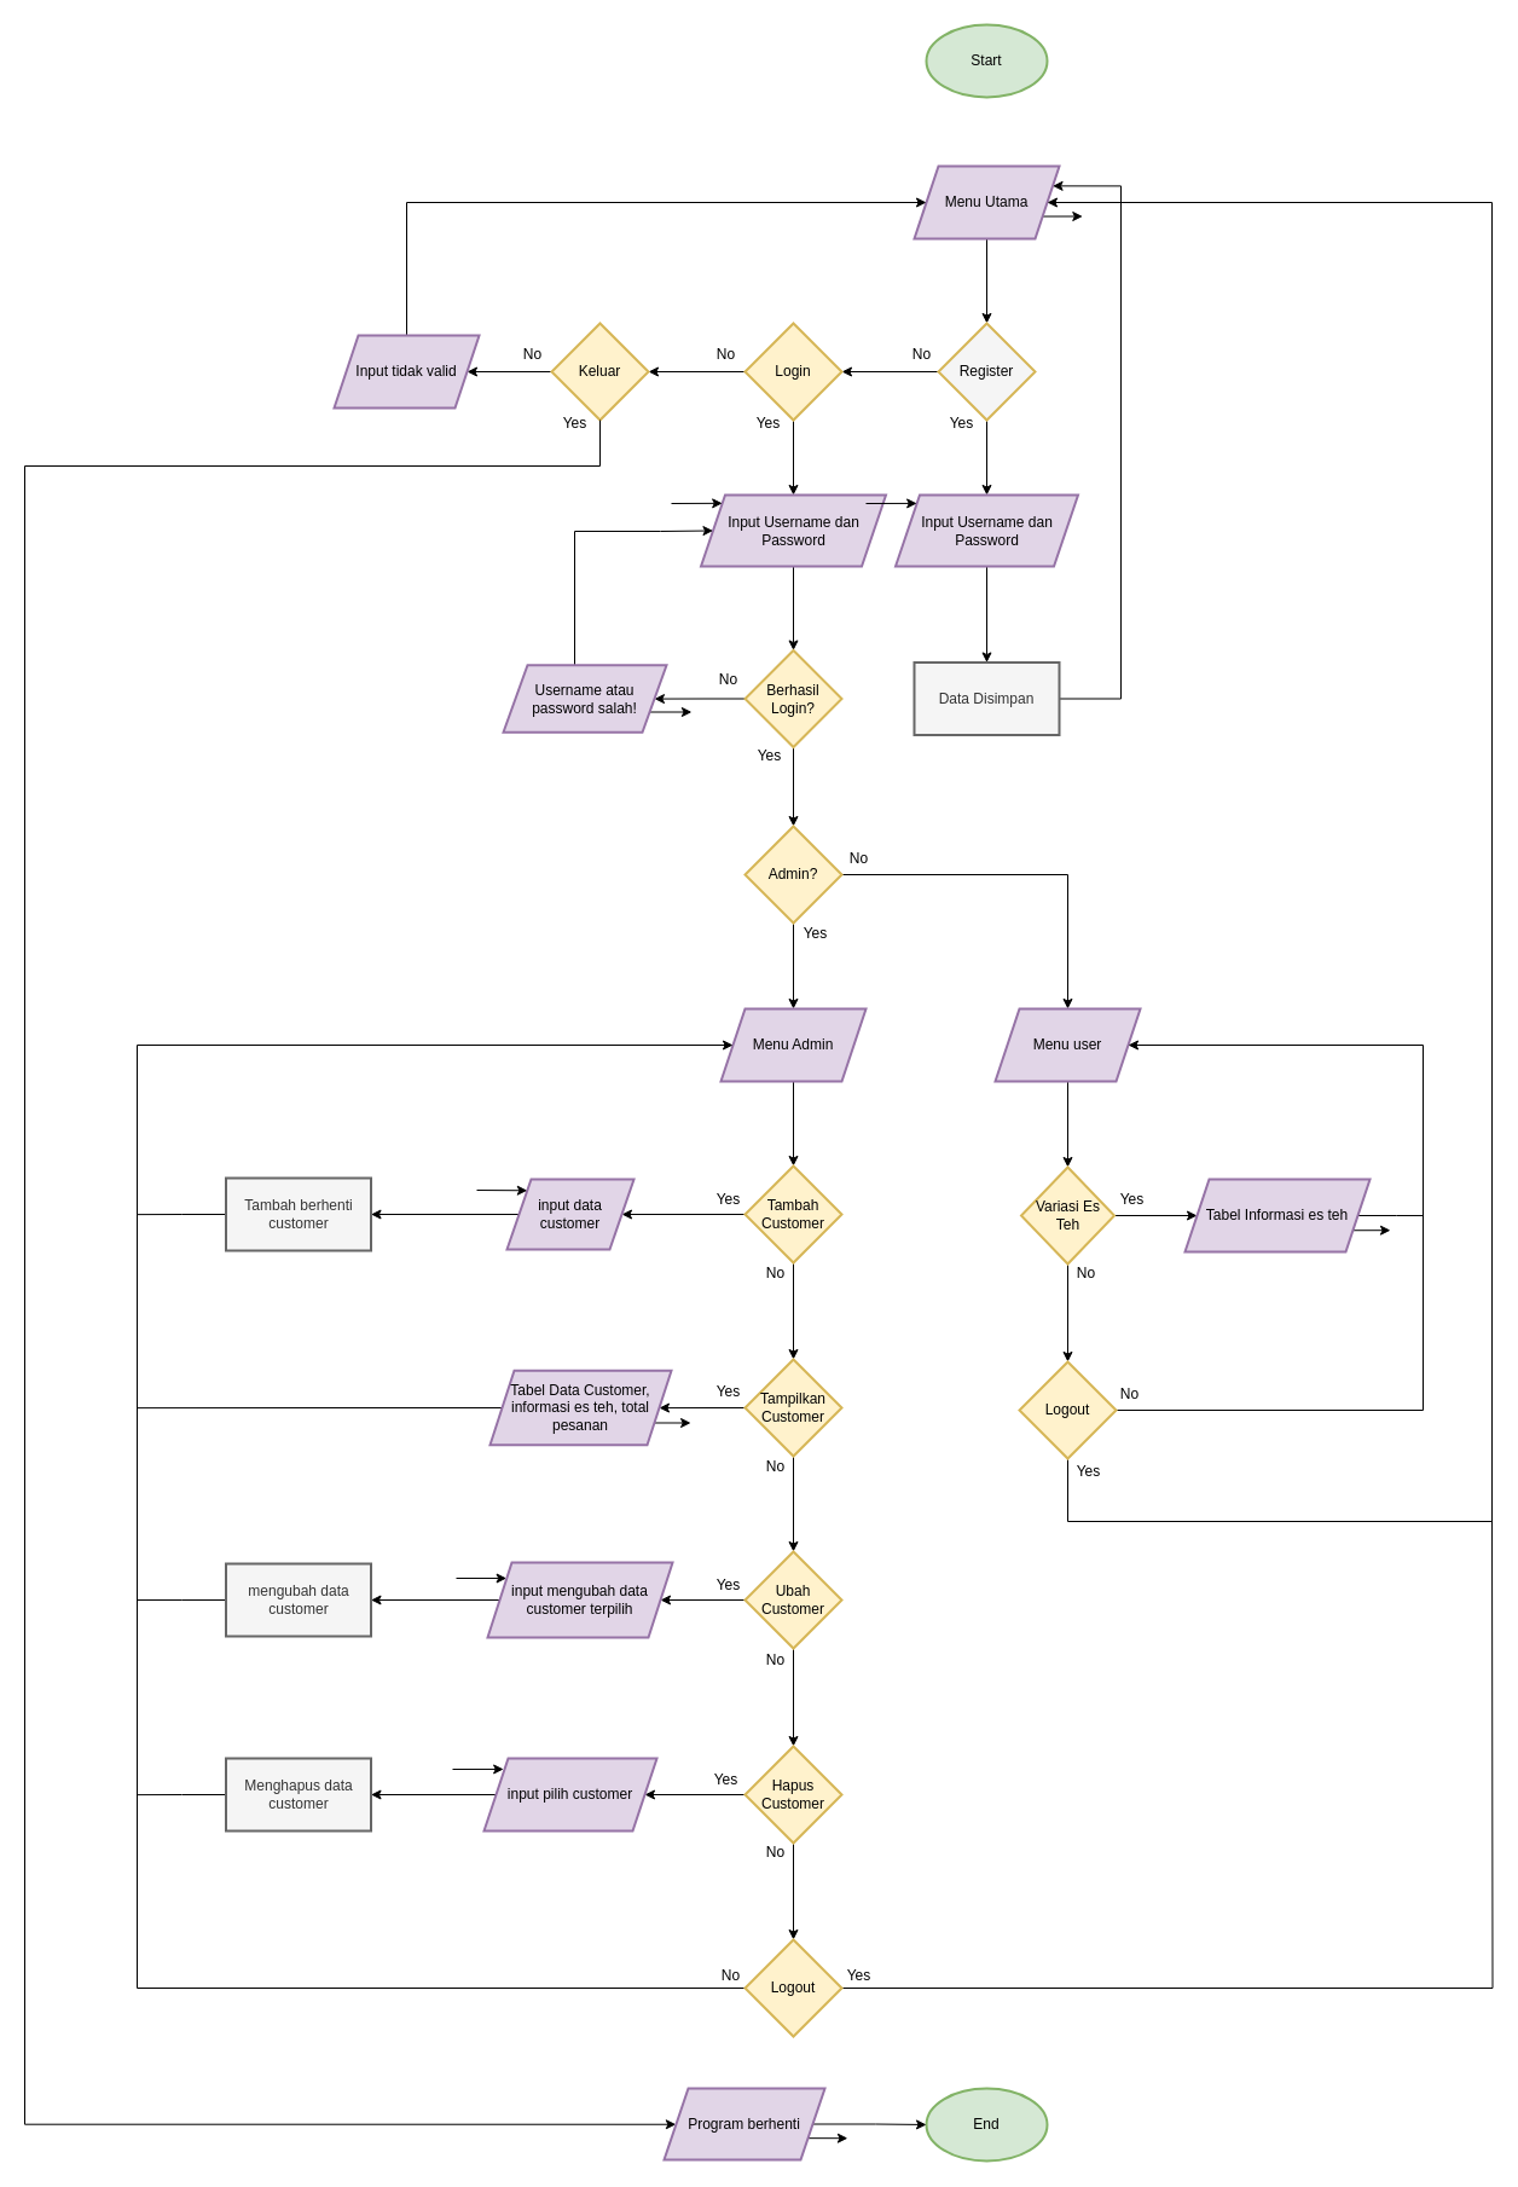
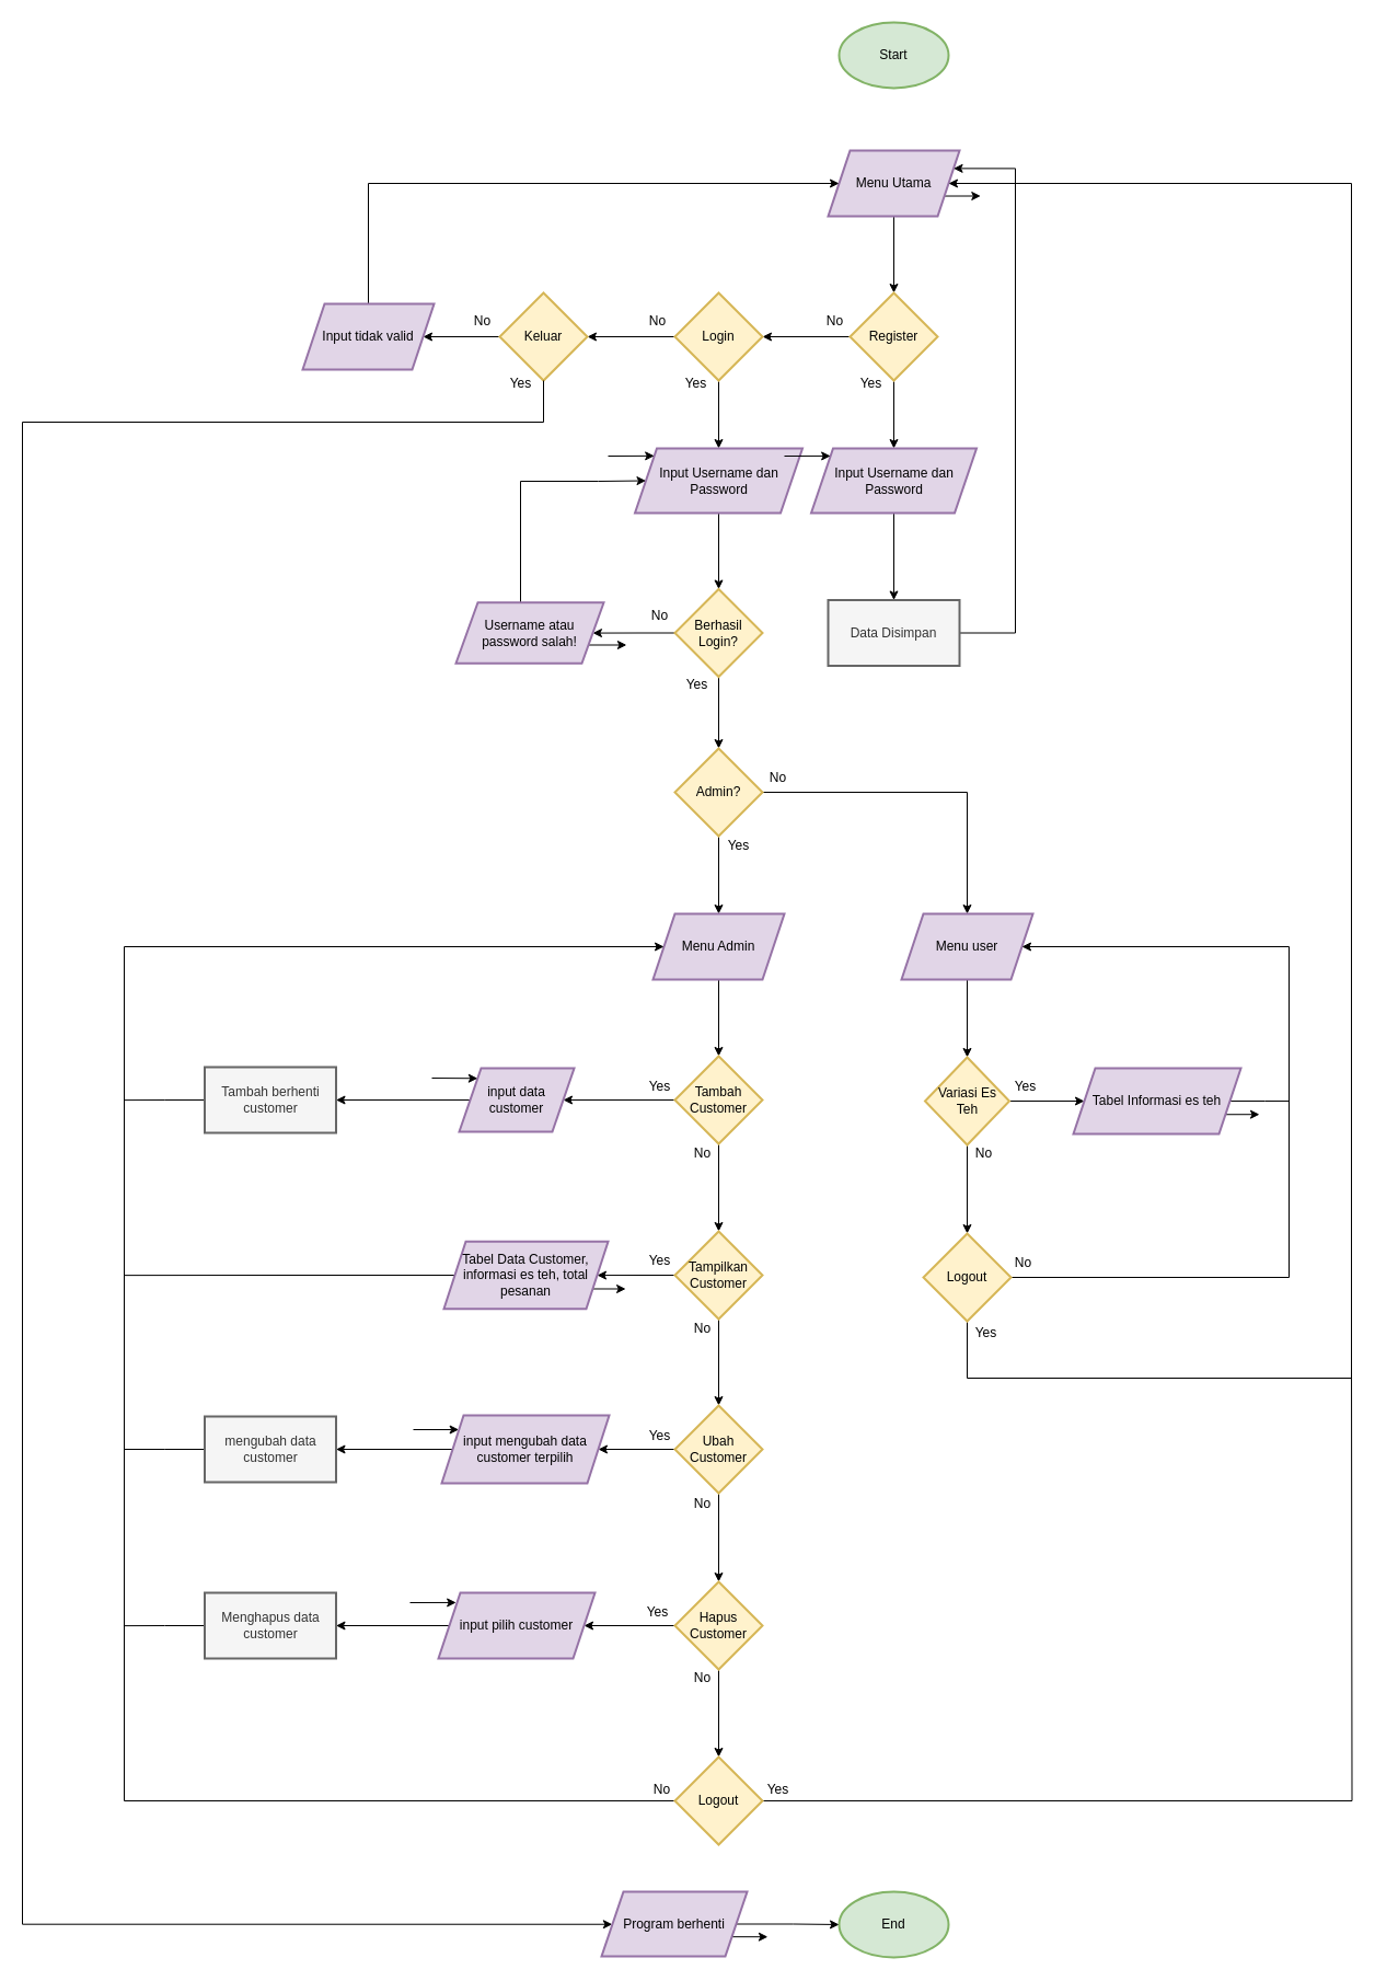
- <mxCell id="8" value="Register" style="rhombus;whiteSpace=wrap;html=1;strokeWidth=2;fillColor=#f5f5f5;strokeColor=#d6b656;" parent="1" vertex="1"><mxGeometry x="776" y="267" width="80" height="80" as="geometry" /></mxCell>
+ <mxCell id="8" value="Register" style="rhombus;whiteSpace=wrap;html=1;strokeWidth=2;fillColor=#fff2cc;strokeColor=#d6b656;" parent="1" vertex="1"><mxGeometry x="776" y="267" width="80" height="80" as="geometry" /></mxCell>
